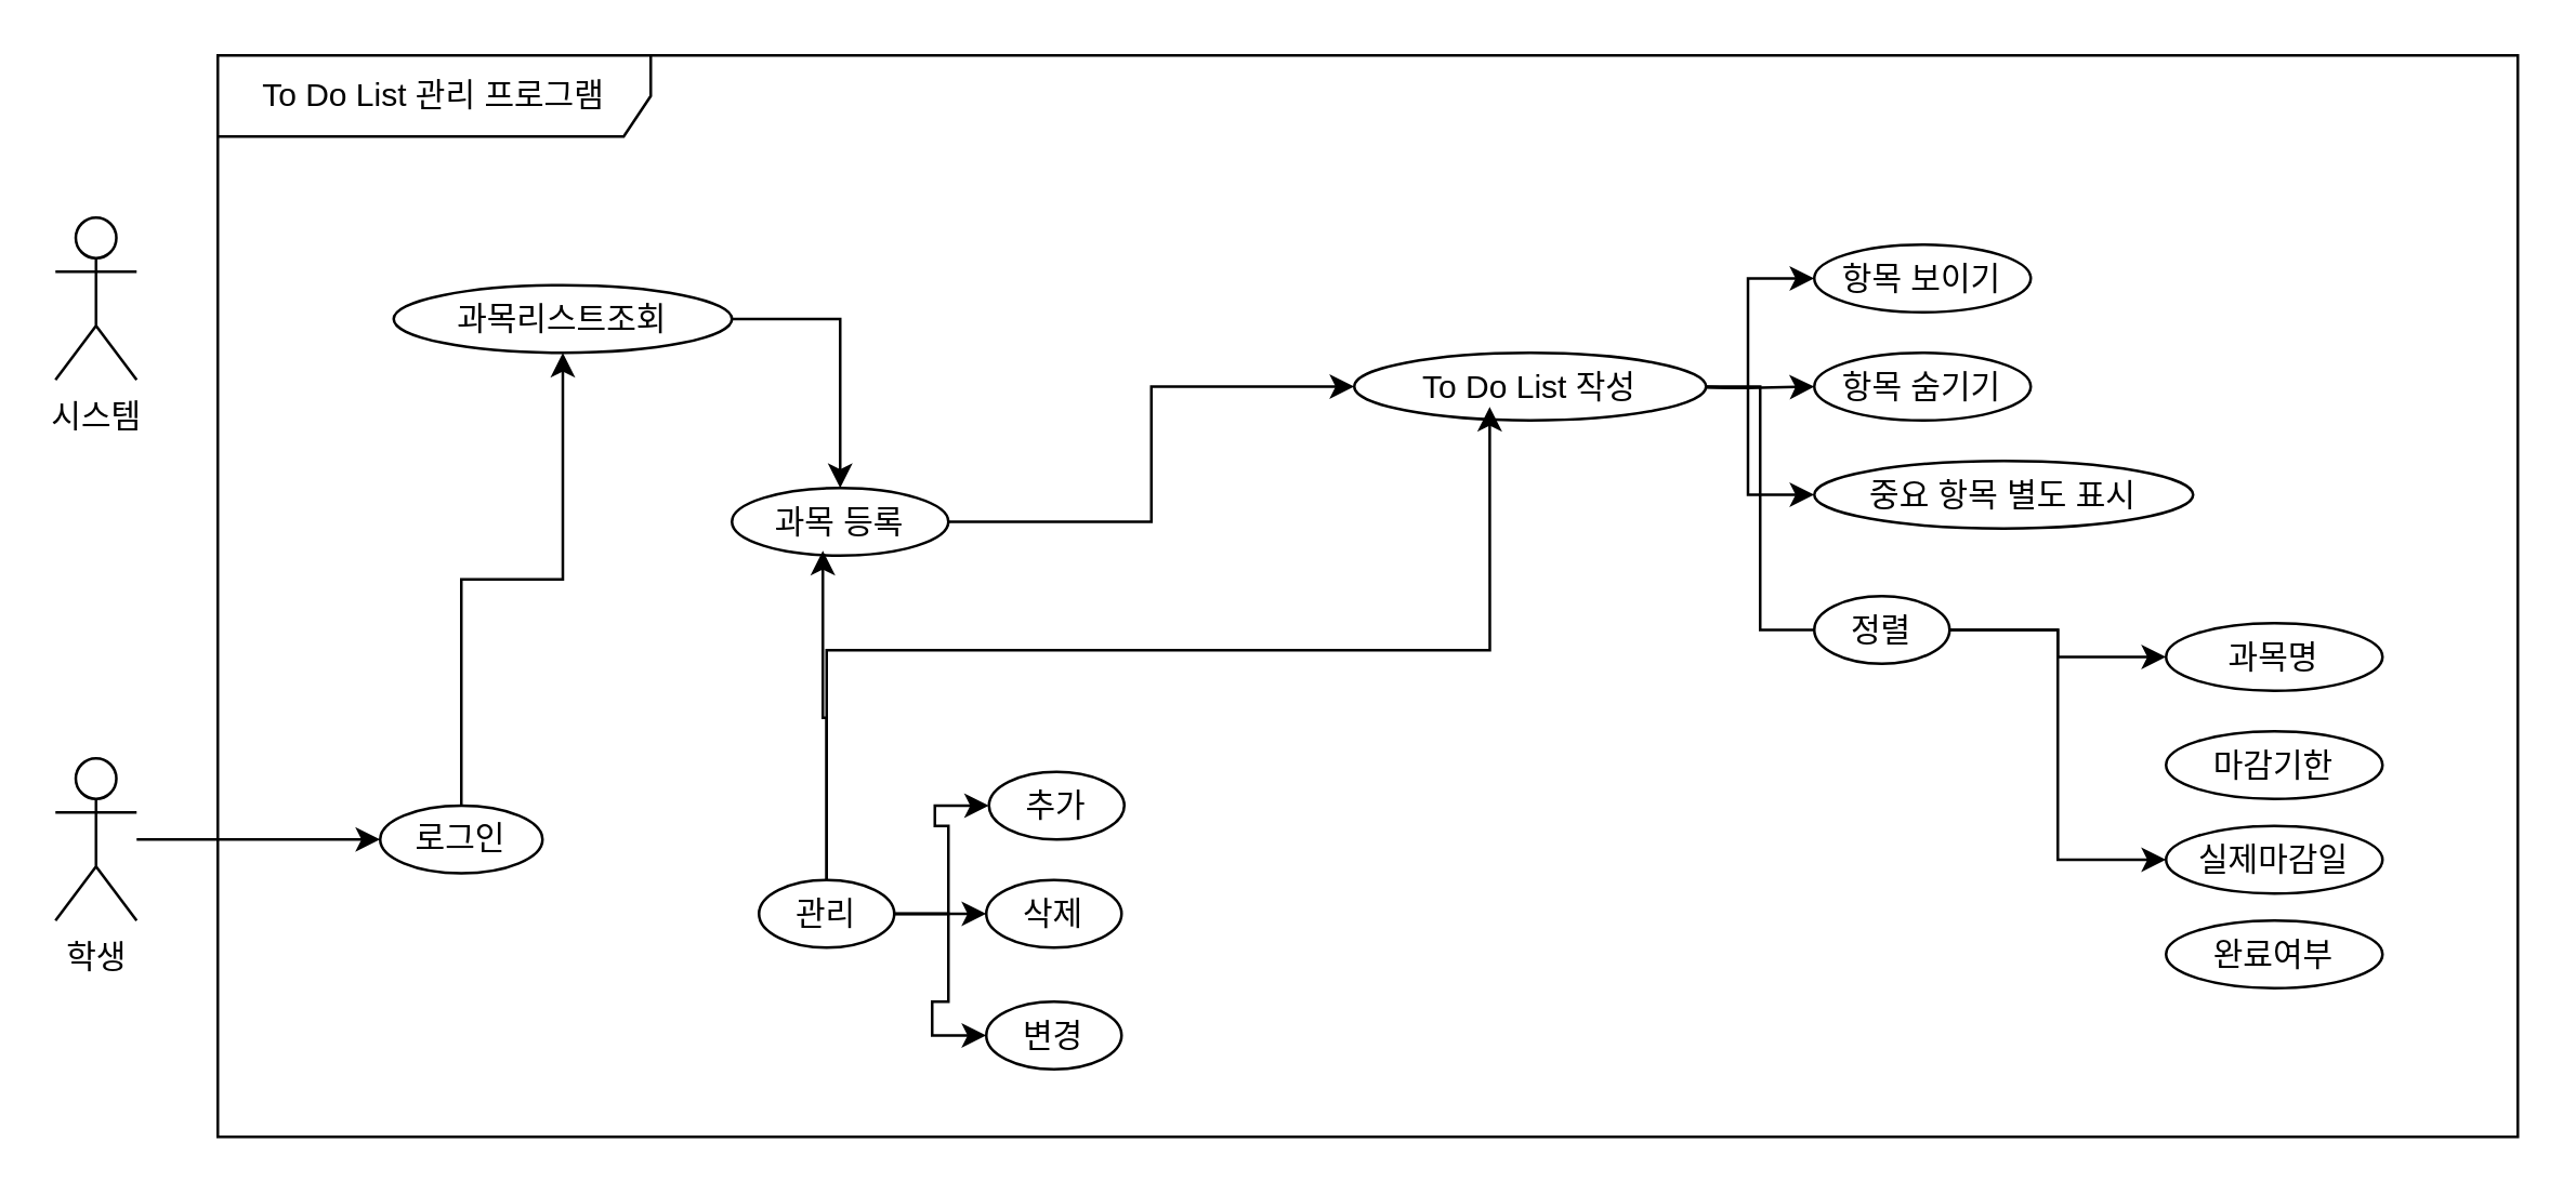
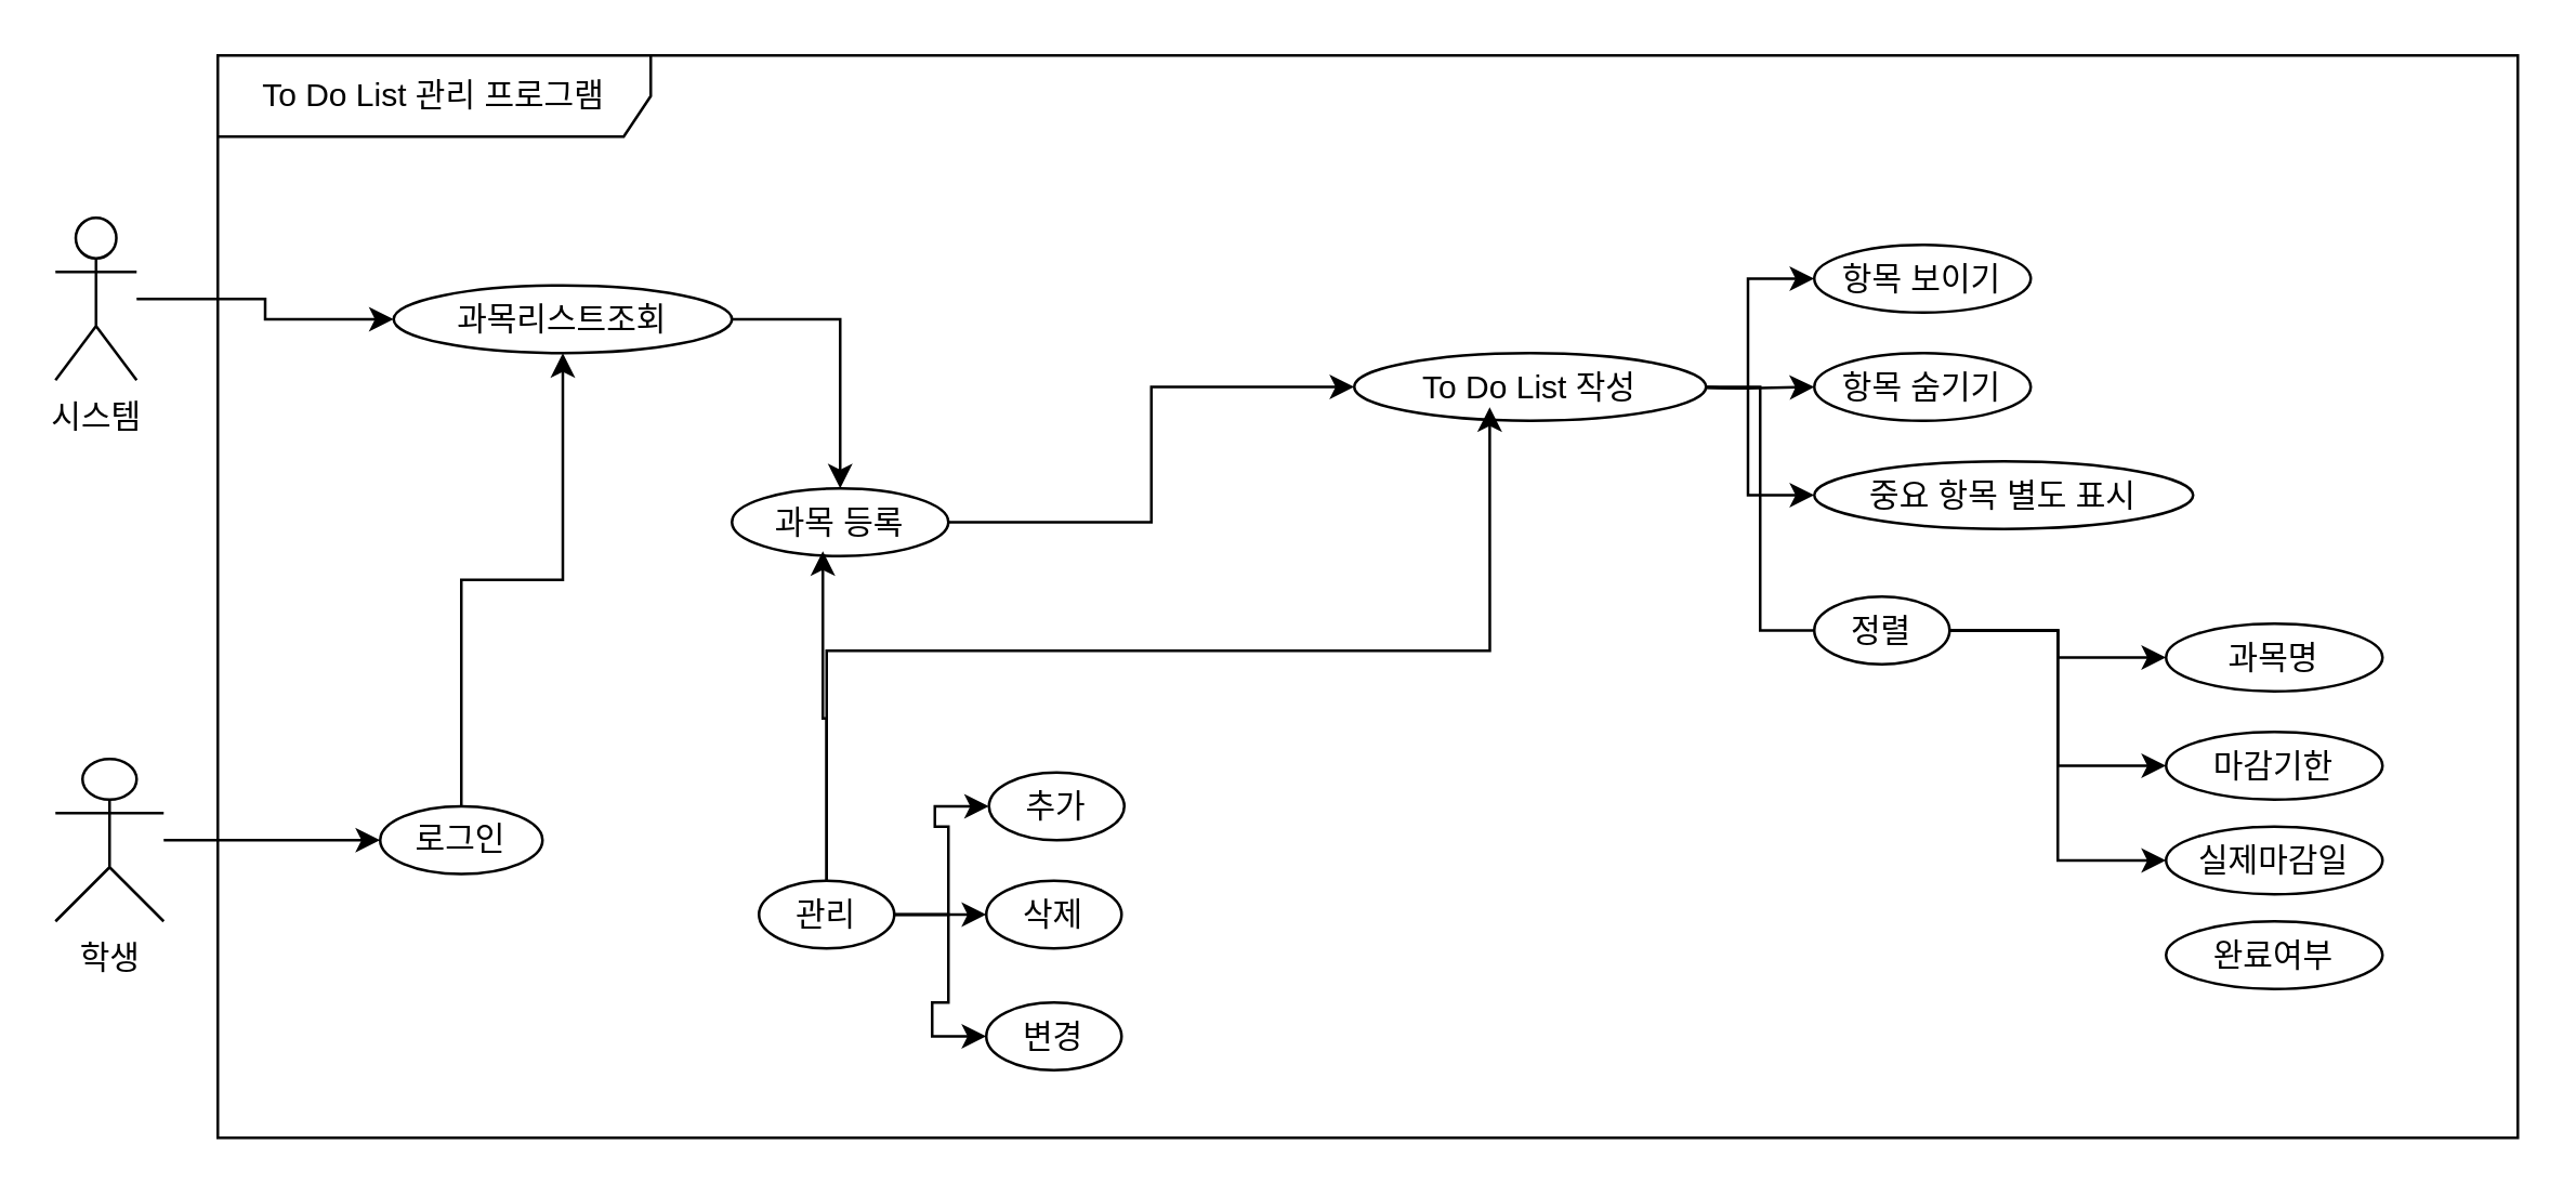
+ <mxCell id="36" style="edgeStyle=orthogonalEdgeStyle;rounded=0;orthogonalLoop=1;jettySize=auto;html=1;entryX=0;entryY=0.5;entryDx=0;entryDy=0;" edge="1" parent="1" source="37" target="34"><mxGeometry relative="1" as="geometry" /></mxCell>
+ <mxCell id="21" style="edgeStyle=orthogonalEdgeStyle;rounded=0;orthogonalLoop=1;jettySize=auto;html=1;exitX=1;exitY=0.5;exitDx=0;exitDy=0;entryX=0;entryY=0.5;entryDx=0;entryDy=0;" edge="1" parent="4" source="23" target="26"><mxGeometry relative="1" as="geometry" /></mxCell>
- <mxCell id="3" value="학생" style="shape=umlActor;verticalLabelPosition=bottom;verticalAlign=top;html=1;outlineConnect=0;" vertex="1" parent="1"><mxGeometry x="20" y="280" width="30" height="60" as="geometry" /></mxCell>
+ <mxCell id="3" value="학생" style="shape=umlActor;verticalLabelPosition=bottom;verticalAlign=top;html=1;outlineConnect=0;" vertex="1" parent="1"><mxGeometry x="20" y="280" width="40" height="60" as="geometry" /></mxCell>
